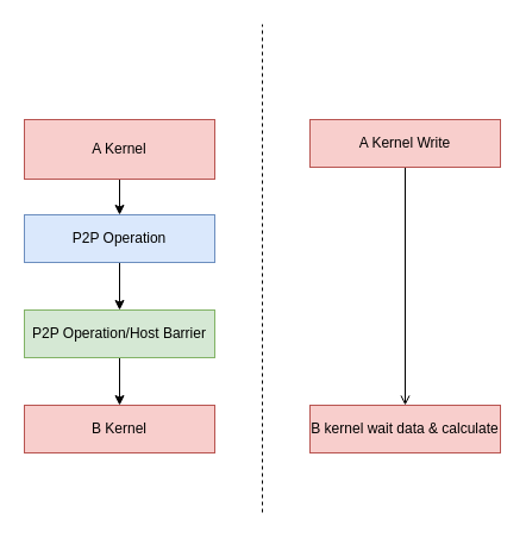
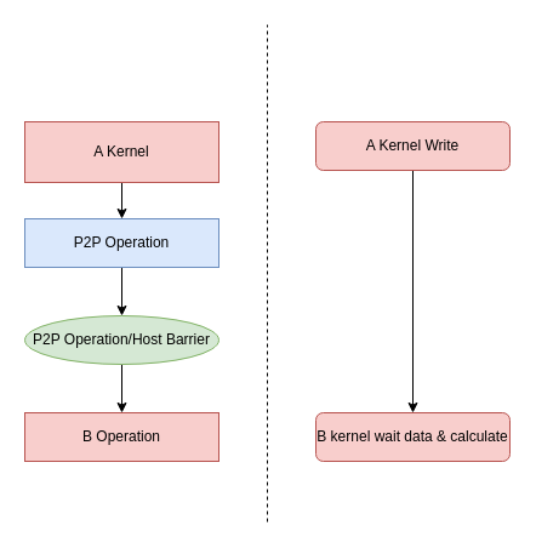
- <mxCell id="9" value="A Kernel Write" style="rounded=0;whiteSpace=wrap;html=1;fillColor=#f8cecc;strokeColor=#b85450;" vertex="1" parent="1"><mxGeometry x="260" y="100" width="160" height="40" as="geometry" /></mxCell>
+ <mxCell id="9" value="A Kernel Write" style="whiteSpace=wrap;html=1;fillColor=#f8cecc;strokeColor=#b85450;rounded=1;" vertex="1" parent="1"><mxGeometry x="260" y="100" width="160" height="40" as="geometry" /></mxCell>
- <mxCell id="7" value="P2P Operation/Host Barrier" style="rounded=0;whiteSpace=wrap;html=1;fillColor=#d5e8d4;strokeColor=#82b366;" vertex="1" parent="1"><mxGeometry x="20" y="260" width="160" height="40" as="geometry" /></mxCell>
+ <mxCell id="7" value="P2P Operation/Host Barrier" style="ellipse;whiteSpace=wrap;html=1;fillColor=#d5e8d4;strokeColor=#82b366;" vertex="1" parent="1"><mxGeometry x="20" y="260" width="160" height="40" as="geometry" /></mxCell>
- <mxCell id="8" value="" style="edgeStyle=orthogonalEdgeStyle;rounded=0;orthogonalLoop=1;jettySize=auto;html=1;endArrow=open;" edge="1" parent="1" source="9" target="10"><mxGeometry relative="1" as="geometry" /></mxCell>
+ <mxCell id="8" value="" style="edgeStyle=orthogonalEdgeStyle;rounded=0;orthogonalLoop=1;jettySize=auto;html=1;" edge="1" parent="1" source="9" target="10"><mxGeometry relative="1" as="geometry" /></mxCell>
- <mxCell id="11" value="B Kernel" style="rounded=0;whiteSpace=wrap;html=1;fillColor=#f8cecc;strokeColor=#b85450;" vertex="1" parent="1"><mxGeometry x="20" y="340" width="160" height="40" as="geometry" /></mxCell>
+ <mxCell id="11" value="B Operation" style="rounded=0;whiteSpace=wrap;html=1;fillColor=#f8cecc;strokeColor=#b85450;" vertex="1" parent="1"><mxGeometry x="20" y="340" width="160" height="40" as="geometry" /></mxCell>
- <mxCell id="10" value="B kernel wait data &amp;amp; calculate" style="rounded=0;whiteSpace=wrap;html=1;fillColor=#f8cecc;strokeColor=#b85450;" vertex="1" parent="1"><mxGeometry x="260" y="340" width="160" height="40" as="geometry" /></mxCell>
+ <mxCell id="10" value="B kernel wait data &amp;amp; calculate" style="whiteSpace=wrap;html=1;fillColor=#f8cecc;strokeColor=#b85450;rounded=1;" vertex="1" parent="1"><mxGeometry x="260" y="340" width="160" height="40" as="geometry" /></mxCell>
